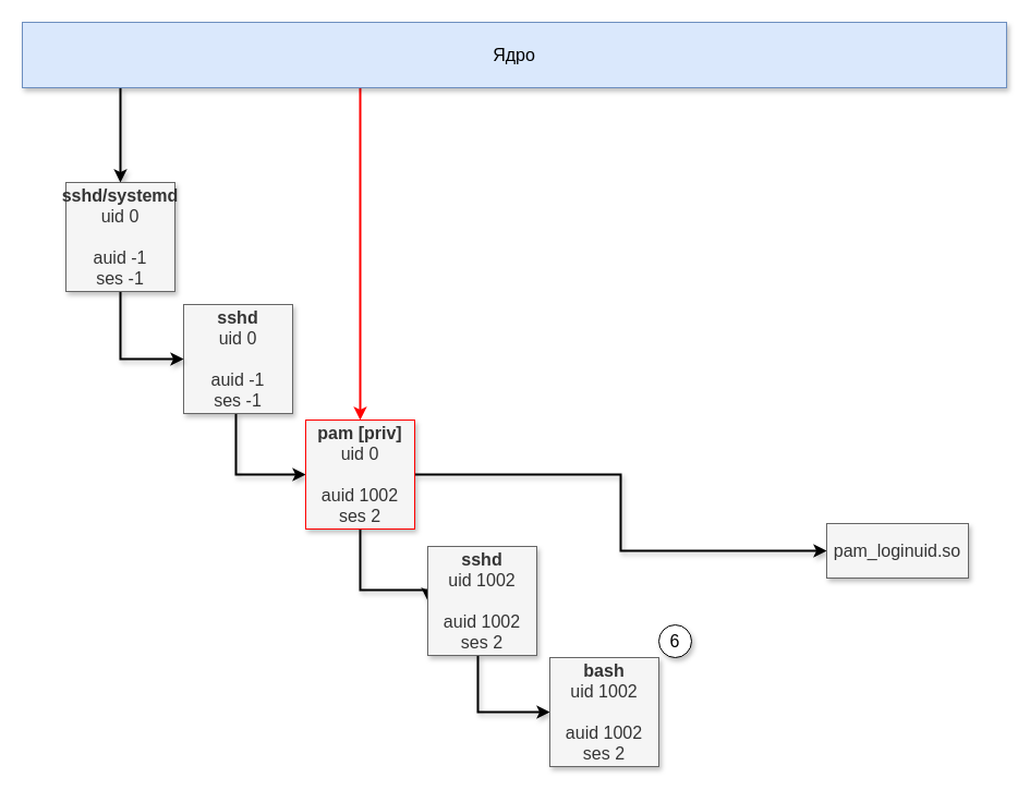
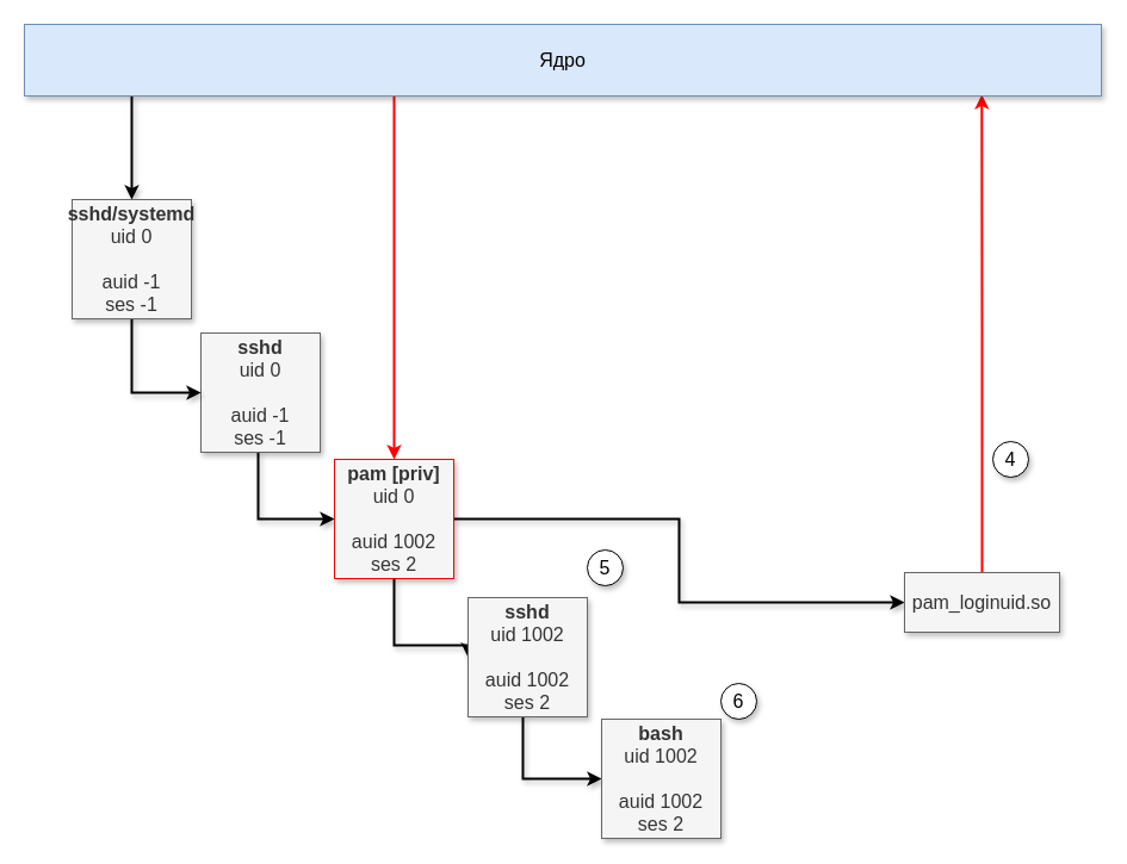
+ <mxCell id="7" style="edgeStyle=orthogonalEdgeStyle;rounded=0;orthogonalLoop=1;jettySize=auto;html=1;entryX=0.889;entryY=0.983;entryDx=0;entryDy=0;entryPerimeter=0;strokeWidth=2;strokeColor=#FF0000;" edge="1" parent="1" source="8" target="14"><mxGeometry relative="1" as="geometry" /></mxCell>
+ <mxCell id="19" value="&lt;font style=&quot;font-size: 16px&quot;&gt;4&lt;/font&gt;" style="ellipse;whiteSpace=wrap;html=1;aspect=fixed;shadow=1;" vertex="1" parent="1"><mxGeometry x="832" y="370" width="30" height="30" as="geometry" /></mxCell>
+ <mxCell id="17" value="&lt;font style=&quot;font-size: 16px&quot;&gt;5&lt;/font&gt;" style="ellipse;whiteSpace=wrap;html=1;aspect=fixed;shadow=1;" parent="1" vertex="1"><mxGeometry x="492" y="461" width="30" height="30" as="geometry" /></mxCell>
